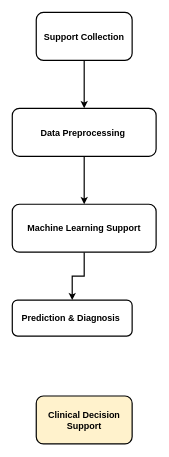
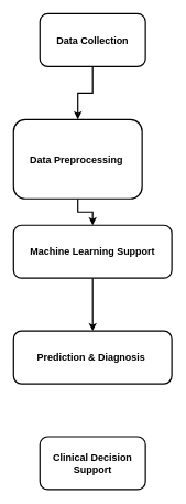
- <mxCell id="3" value="Support Collection" style="rounded=1;whiteSpace=wrap;html=1;fontStyle=1;fontSize=15;strokeWidth=2;" vertex="1" parent="1"><mxGeometry x="60" y="20" width="160" height="80" as="geometry" /></mxCell>
+ <mxCell id="3" value="Data Collection" style="rounded=1;whiteSpace=wrap;html=1;fontStyle=1;fontSize=15;strokeWidth=2;" vertex="1" parent="1"><mxGeometry x="60" y="20" width="160" height="80" as="geometry" /></mxCell>
- <mxCell id="5" value="Data Preprocessing&amp;nbsp;" style="rounded=1;whiteSpace=wrap;html=1;fontStyle=1;fontSize=15;strokeWidth=2;" vertex="1" parent="1"><mxGeometry x="20" y="180" width="240" height="80" as="geometry" /></mxCell>
+ <mxCell id="5" value="Data Preprocessing&amp;nbsp;" style="rounded=1;whiteSpace=wrap;html=1;fontStyle=1;fontSize=15;strokeWidth=2;" vertex="1" parent="1"><mxGeometry x="20" y="180" width="195" height="120" as="geometry" /></mxCell>
- <mxCell id="8" value="Prediction &amp;amp; Diagnosis&amp;nbsp;" style="rounded=1;whiteSpace=wrap;html=1;fontStyle=1;fontSize=15;strokeWidth=2;" vertex="1" parent="1"><mxGeometry x="20" y="500" width="200" height="60" as="geometry" /></mxCell>
+ <mxCell id="8" value="Prediction &amp;amp; Diagnosis&amp;nbsp;" style="rounded=1;whiteSpace=wrap;html=1;fontStyle=1;fontSize=15;strokeWidth=2;" vertex="1" parent="1"><mxGeometry x="20" y="500" width="240" height="80" as="geometry" /></mxCell>
- <mxCell id="9" value="Clinical Decision Support" style="rounded=1;whiteSpace=wrap;html=1;fontStyle=1;fontSize=15;strokeWidth=2;fillColor=#fff2cc;" vertex="1" parent="1"><mxGeometry x="60" y="660" width="160" height="80" as="geometry" /></mxCell>
+ <mxCell id="9" value="Clinical Decision Support" style="rounded=1;whiteSpace=wrap;html=1;fontStyle=1;fontSize=15;strokeWidth=2;" vertex="1" parent="1"><mxGeometry x="60" y="660" width="160" height="80" as="geometry" /></mxCell>
